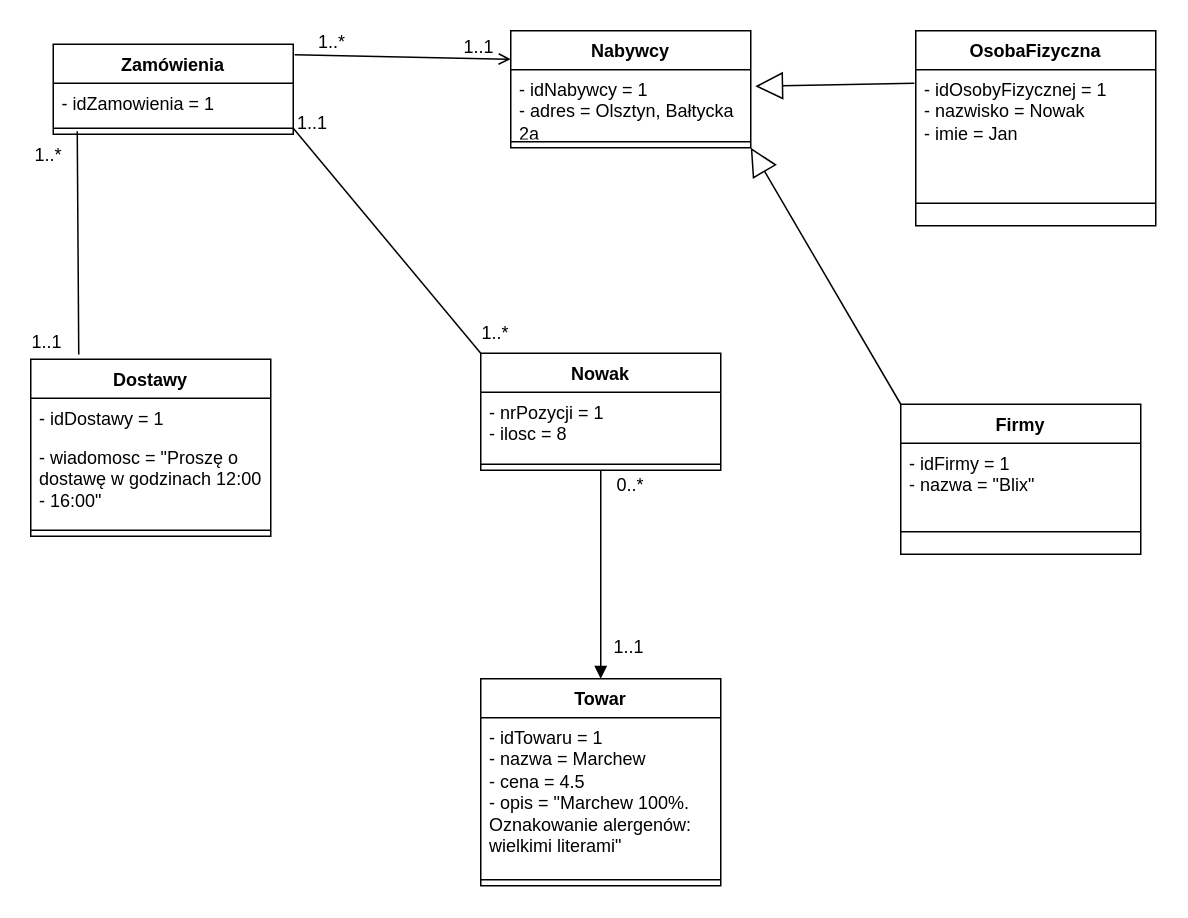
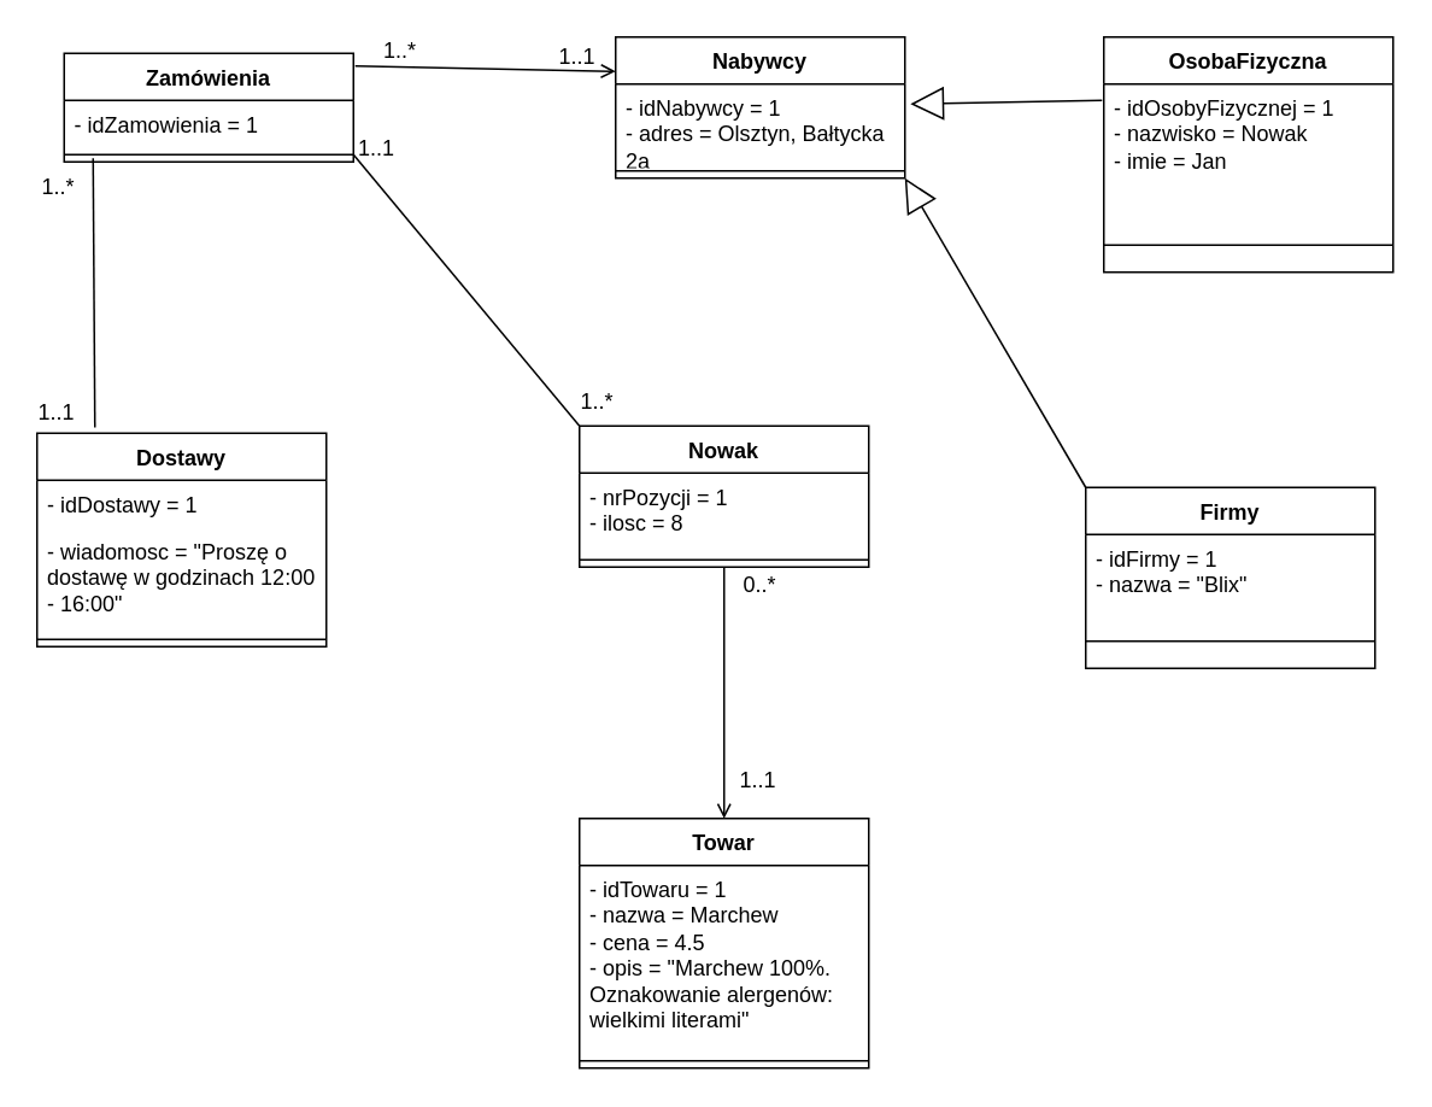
- <mxCell id="30" value="" style="endArrow=block;html=1;rounded=0;exitX=0.5;exitY=1;exitDx=0;exitDy=0;entryX=0.5;entryY=0;entryDx=0;entryDy=0;" parent="1" source="18" target="21" edge="1"><mxGeometry relative="1" as="geometry"><mxPoint x="404.96" y="358.234" as="sourcePoint" /><mxPoint x="561" y="480" as="targetPoint" /></mxGeometry></mxCell>
+ <mxCell id="30" value="" style="endArrow=open;html=1;rounded=0;exitX=0.5;exitY=1;exitDx=0;exitDy=0;entryX=0.5;entryY=0;entryDx=0;entryDy=0;" parent="1" source="18" target="21" edge="1"><mxGeometry relative="1" as="geometry"><mxPoint x="404.96" y="358.234" as="sourcePoint" /><mxPoint x="561" y="480" as="targetPoint" /></mxGeometry></mxCell>
